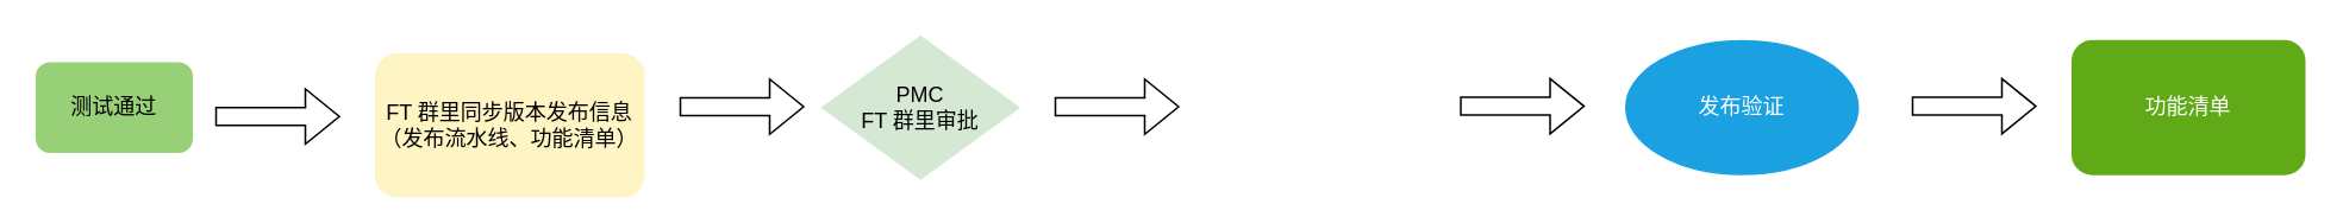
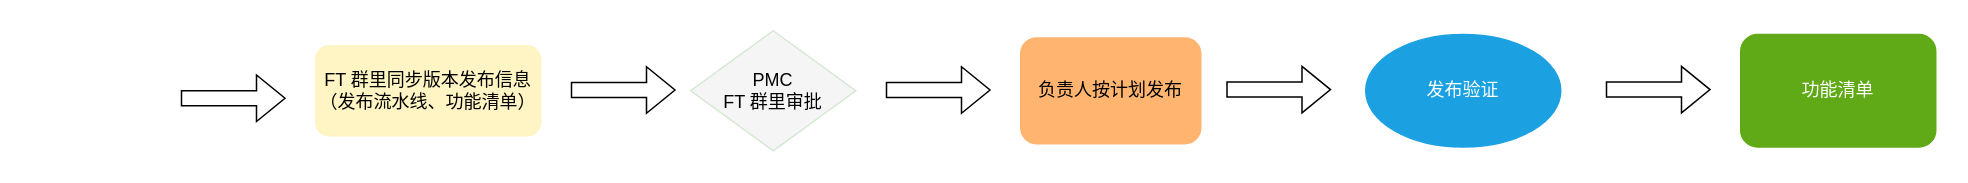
- <mxCell id="2" value="测试通过" style="rounded=1;whiteSpace=wrap;html=1;fillColor=#97D077;strokeColor=#97D077;" vertex="1" parent="1"><mxGeometry x="20" y="35" width="87" height="50" as="geometry" /></mxCell>
- <mxCell id="5" value="PMC&lt;div&gt;FT 群里审批&lt;/div&gt;" style="rhombus;whiteSpace=wrap;html=1;fillColor=#d5e8d4;strokeColor=#D5E8D4;" vertex="1" parent="1"><mxGeometry x="460" y="20" width="110" height="80" as="geometry" /></mxCell>
+ <mxCell id="5" value="PMC&lt;div&gt;FT 群里审批&lt;/div&gt;" style="rhombus;whiteSpace=wrap;html=1;fillColor=#f5f5f5;strokeColor=#D5E8D4;" vertex="1" parent="1"><mxGeometry x="460" y="20" width="110" height="80" as="geometry" /></mxCell>
+ <mxCell id="8" value="负责人按计划发布" style="rounded=1;whiteSpace=wrap;html=1;fillColor=#FFB570;strokeColor=#FFB570;" vertex="1" parent="1"><mxGeometry x="680" y="24.75" width="120" height="70.5" as="geometry" /></mxCell>
- <mxCell id="4" value="FT 群里同步版本发布信息&lt;div&gt;（发布流水线、功能清单）&lt;/div&gt;" style="rounded=1;whiteSpace=wrap;html=1;strokeColor=#FFF4C3;fillColor=#FFF4C3;" vertex="1" parent="1"><mxGeometry x="210" y="30" width="150" height="80" as="geometry" /></mxCell>
+ <mxCell id="4" value="FT 群里同步版本发布信息&lt;div&gt;（发布流水线、功能清单）&lt;/div&gt;" style="rounded=1;whiteSpace=wrap;html=1;strokeColor=#FFF4C3;fillColor=#FFF4C3;" vertex="1" parent="1"><mxGeometry x="210" y="30" width="150" height="60" as="geometry" /></mxCell>
